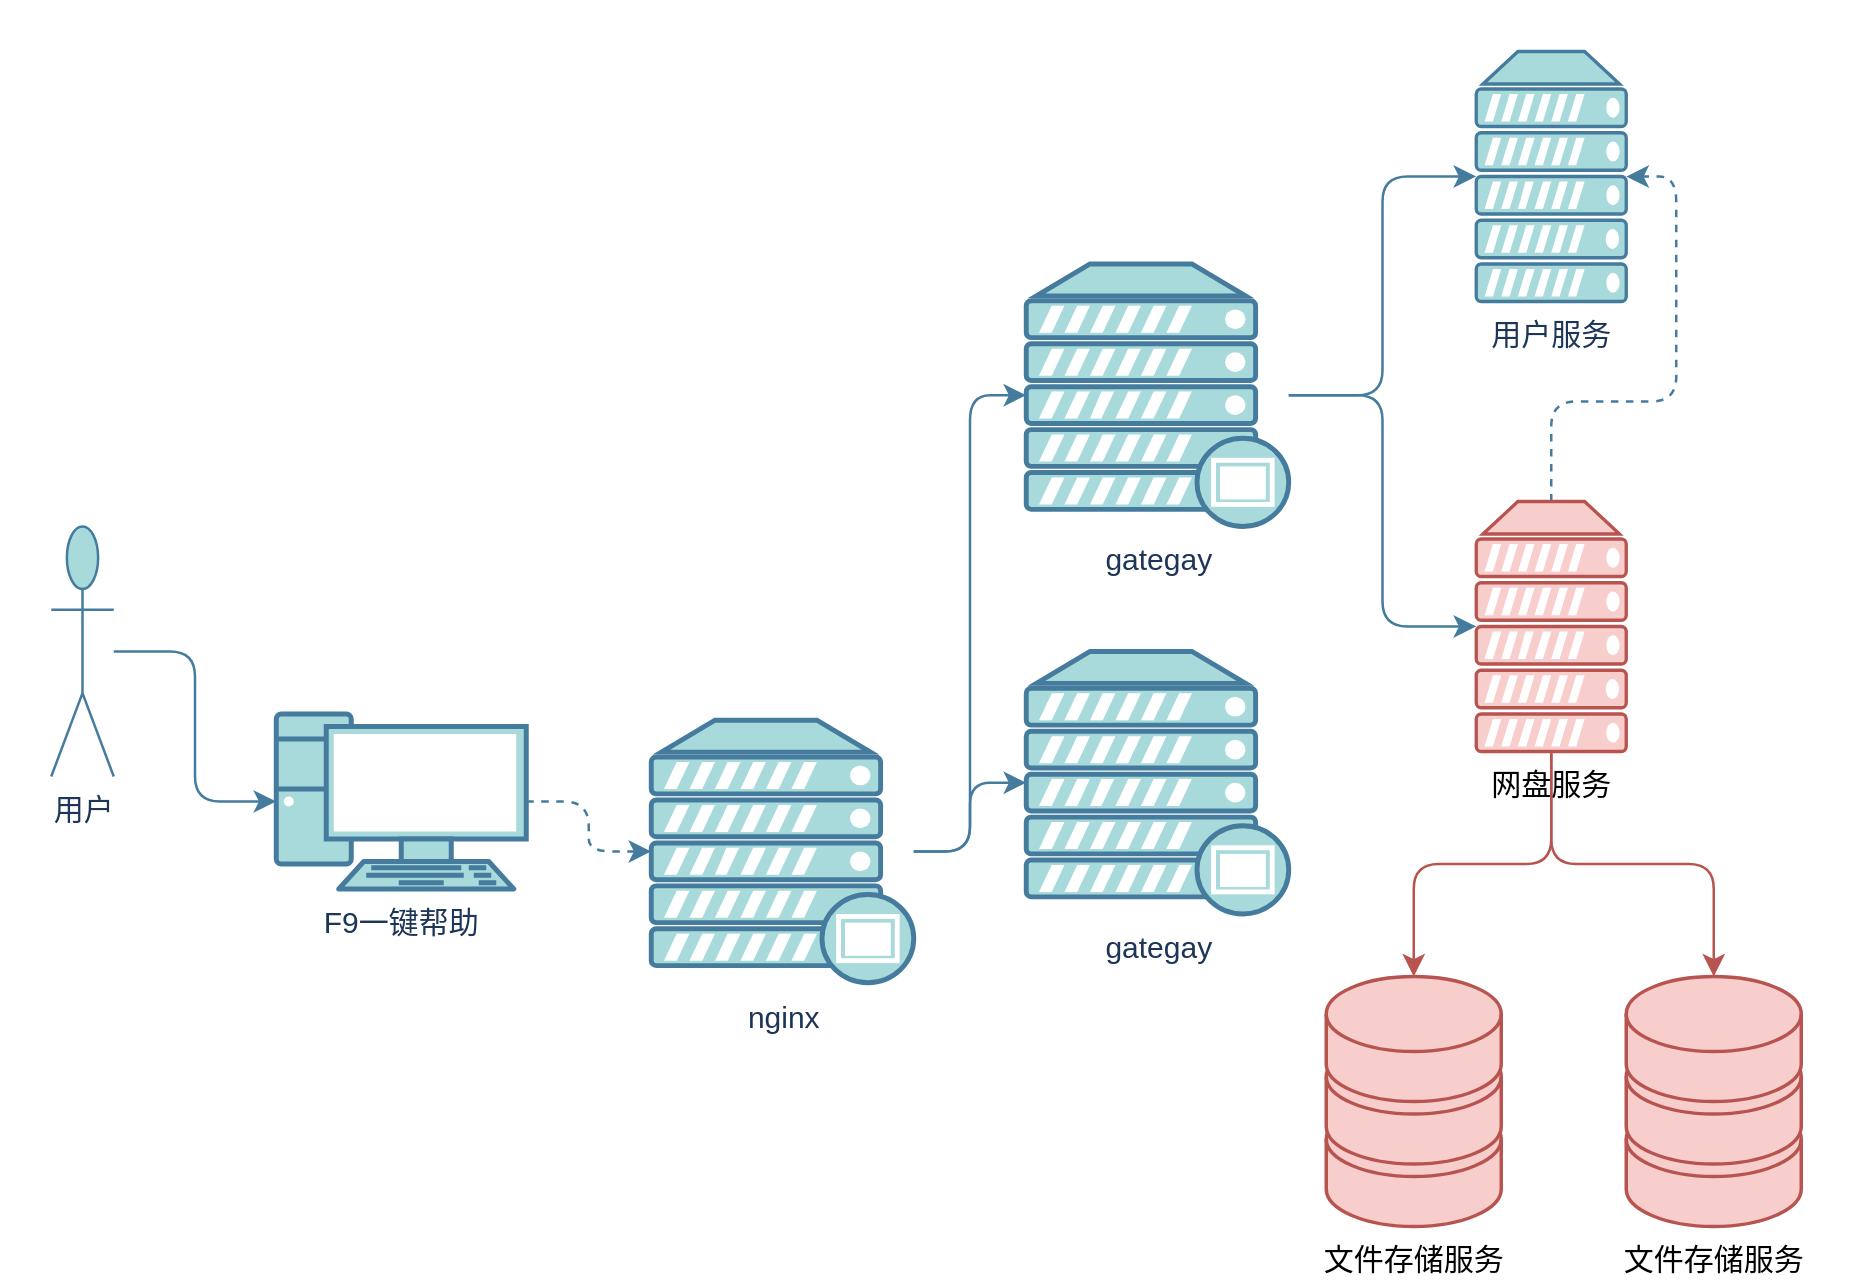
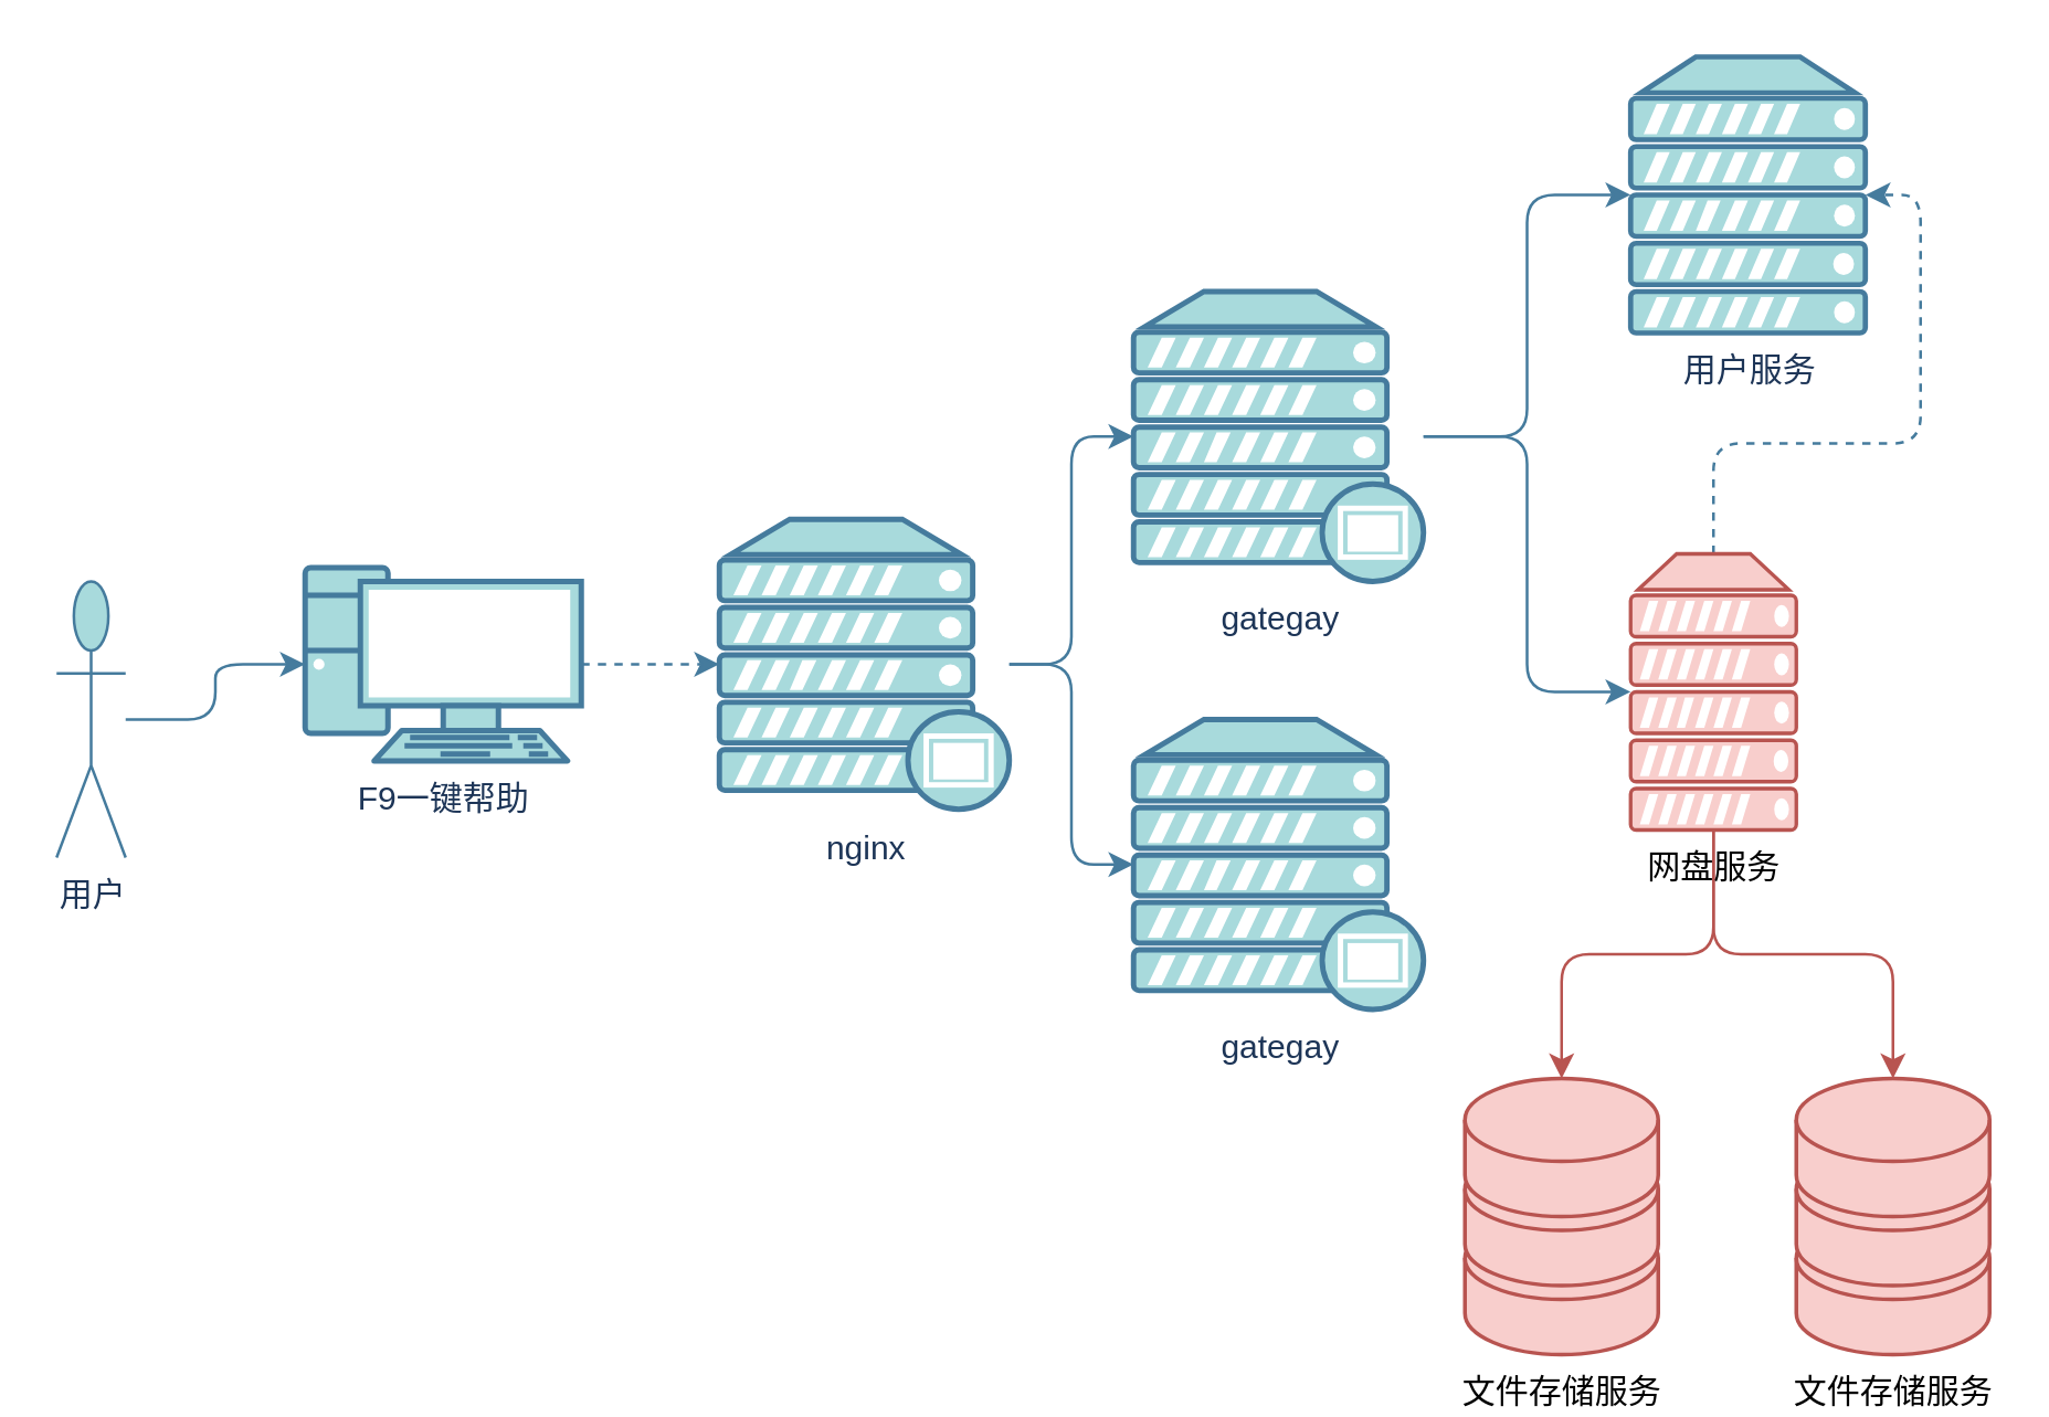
- <mxCell id="12" value="用户服务" style="fontColor=#1D3557;verticalAlign=top;verticalLabelPosition=bottom;labelPosition=center;align=center;html=1;outlineConnect=0;fillColor=#A8DADC;strokeColor=#457B9D;gradientDirection=north;strokeWidth=2;shape=mxgraph.networks.server;rounded=1;labelBackgroundColor=none;" vertex="1" parent="1"><mxGeometry x="590" y="20" width="60" height="100" as="geometry" /></mxCell>
+ <mxCell id="12" value="用户服务" style="fontColor=#1D3557;verticalAlign=top;verticalLabelPosition=bottom;labelPosition=center;align=center;html=1;outlineConnect=0;fillColor=#A8DADC;strokeColor=#457B9D;gradientDirection=north;strokeWidth=2;shape=mxgraph.networks.server;rounded=1;labelBackgroundColor=none;" vertex="1" parent="1"><mxGeometry x="590" y="20" width="85" height="100" as="geometry" /></mxCell>
- <mxCell id="5" value="F9一键帮助" style="fontColor=#1D3557;verticalAlign=top;verticalLabelPosition=bottom;labelPosition=center;align=center;html=1;outlineConnect=0;fillColor=#A8DADC;strokeColor=#457B9D;gradientDirection=north;strokeWidth=2;shape=mxgraph.networks.pc;rounded=1;labelBackgroundColor=none;" vertex="1" parent="1"><mxGeometry x="110" y="285" width="100" height="70" as="geometry" /></mxCell>
+ <mxCell id="5" value="F9一键帮助" style="fontColor=#1D3557;verticalAlign=top;verticalLabelPosition=bottom;labelPosition=center;align=center;html=1;outlineConnect=0;fillColor=#A8DADC;strokeColor=#457B9D;gradientDirection=north;strokeWidth=2;shape=mxgraph.networks.pc;rounded=1;labelBackgroundColor=none;" vertex="1" parent="1"><mxGeometry x="110" y="205" width="100" height="70" as="geometry" /></mxCell>
- <mxCell id="8" value="nginx" style="fontColor=#1D3557;verticalAlign=top;verticalLabelPosition=bottom;labelPosition=center;align=center;html=1;outlineConnect=0;fillColor=#A8DADC;strokeColor=#457B9D;gradientDirection=north;strokeWidth=2;shape=mxgraph.networks.proxy_server;rounded=1;labelBackgroundColor=none;" vertex="1" parent="1"><mxGeometry x="260" y="287.5" width="105" height="105" as="geometry" /></mxCell>
+ <mxCell id="8" value="nginx" style="fontColor=#1D3557;verticalAlign=top;verticalLabelPosition=bottom;labelPosition=center;align=center;html=1;outlineConnect=0;fillColor=#A8DADC;strokeColor=#457B9D;gradientDirection=north;strokeWidth=2;shape=mxgraph.networks.proxy_server;rounded=1;labelBackgroundColor=none;" vertex="1" parent="1"><mxGeometry x="260" y="187.5" width="105" height="105" as="geometry" /></mxCell>
